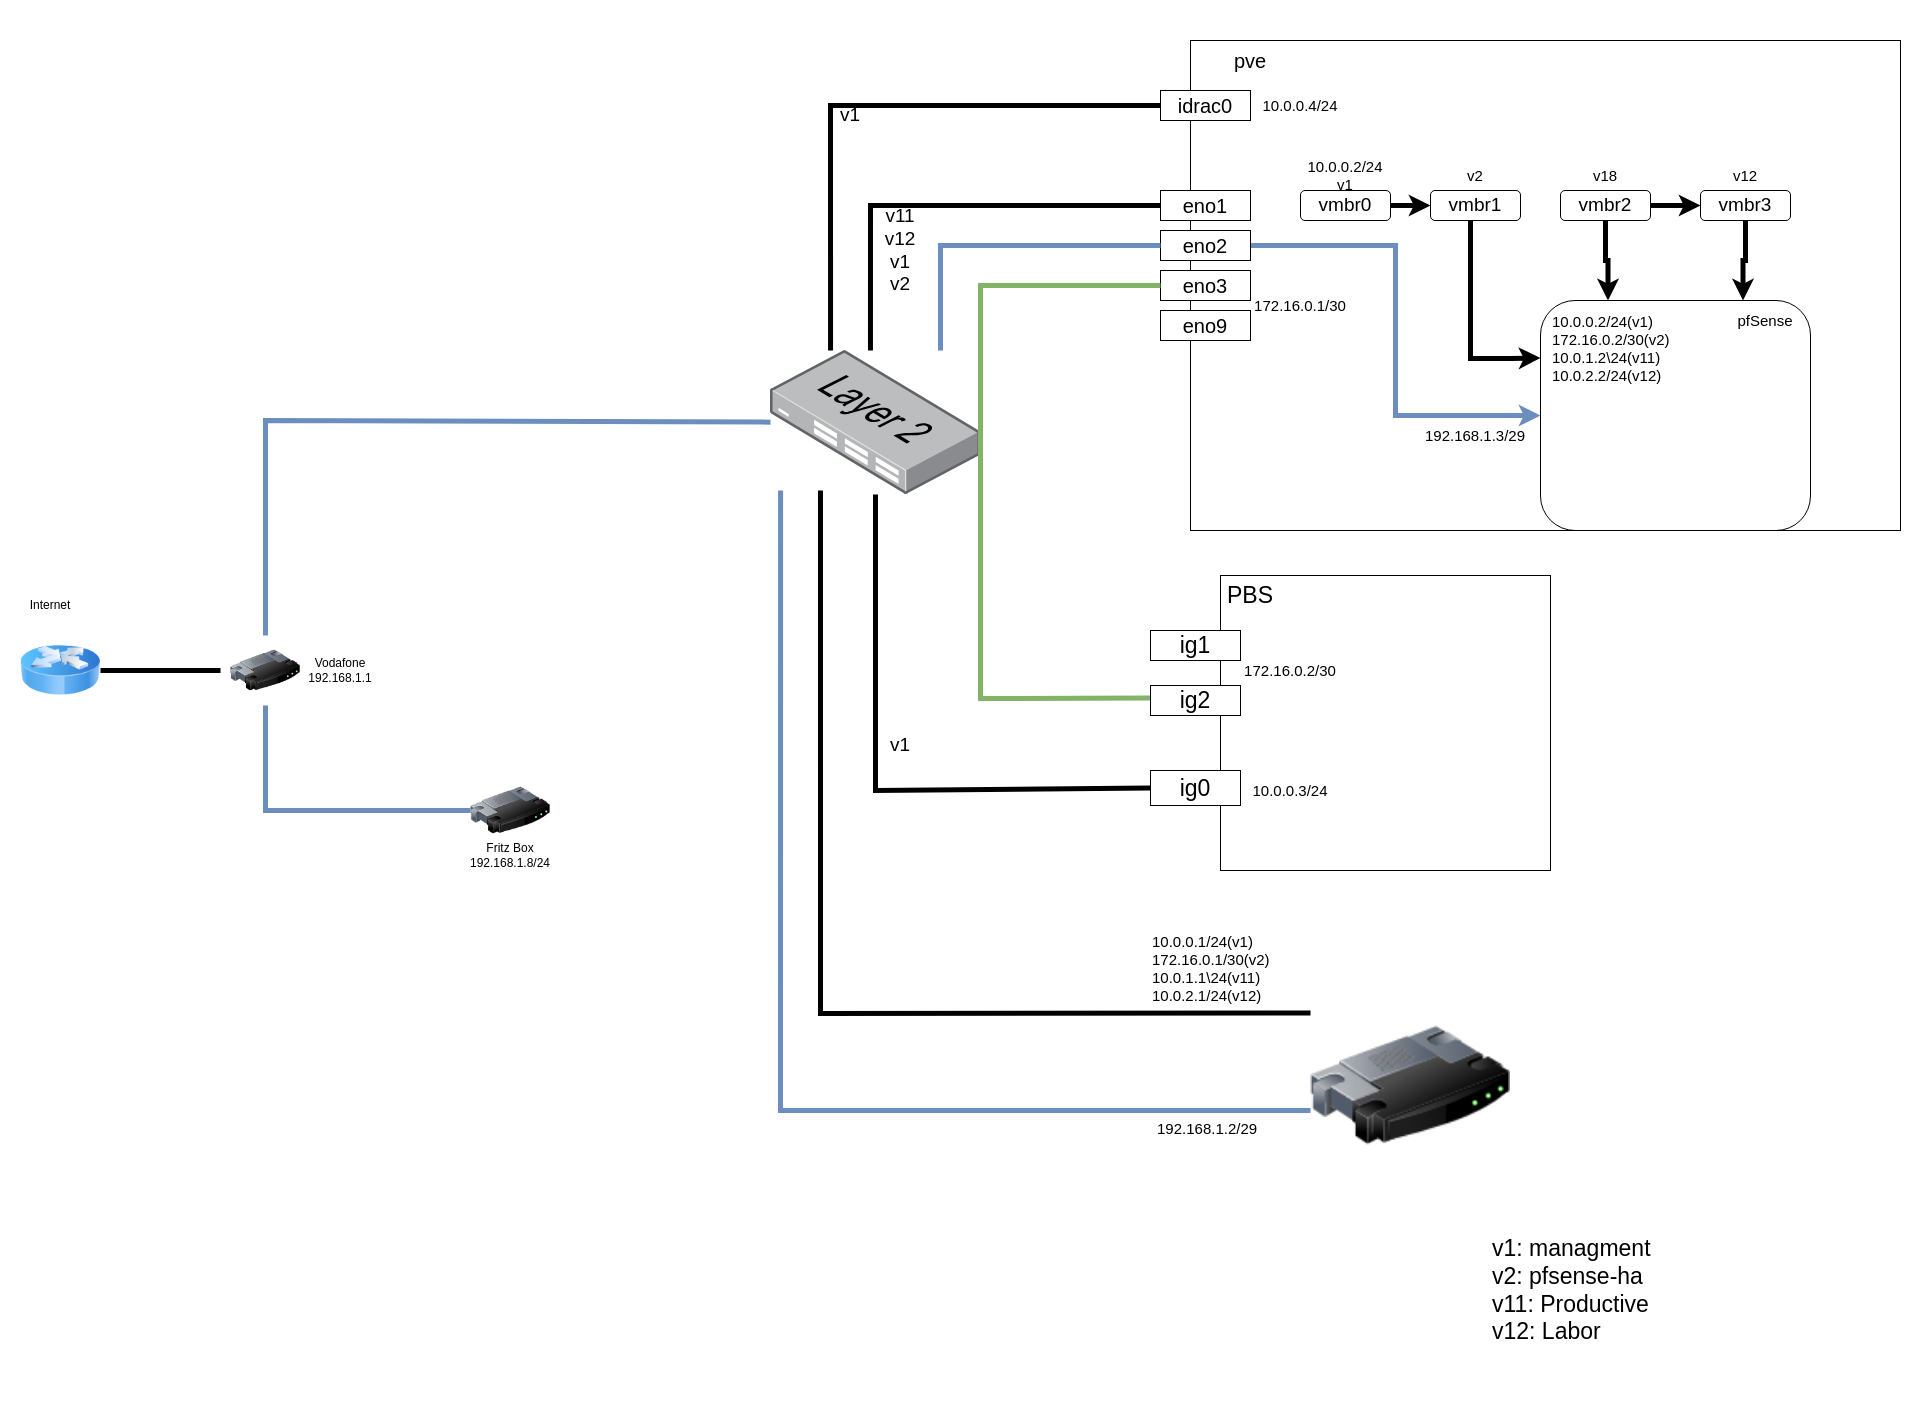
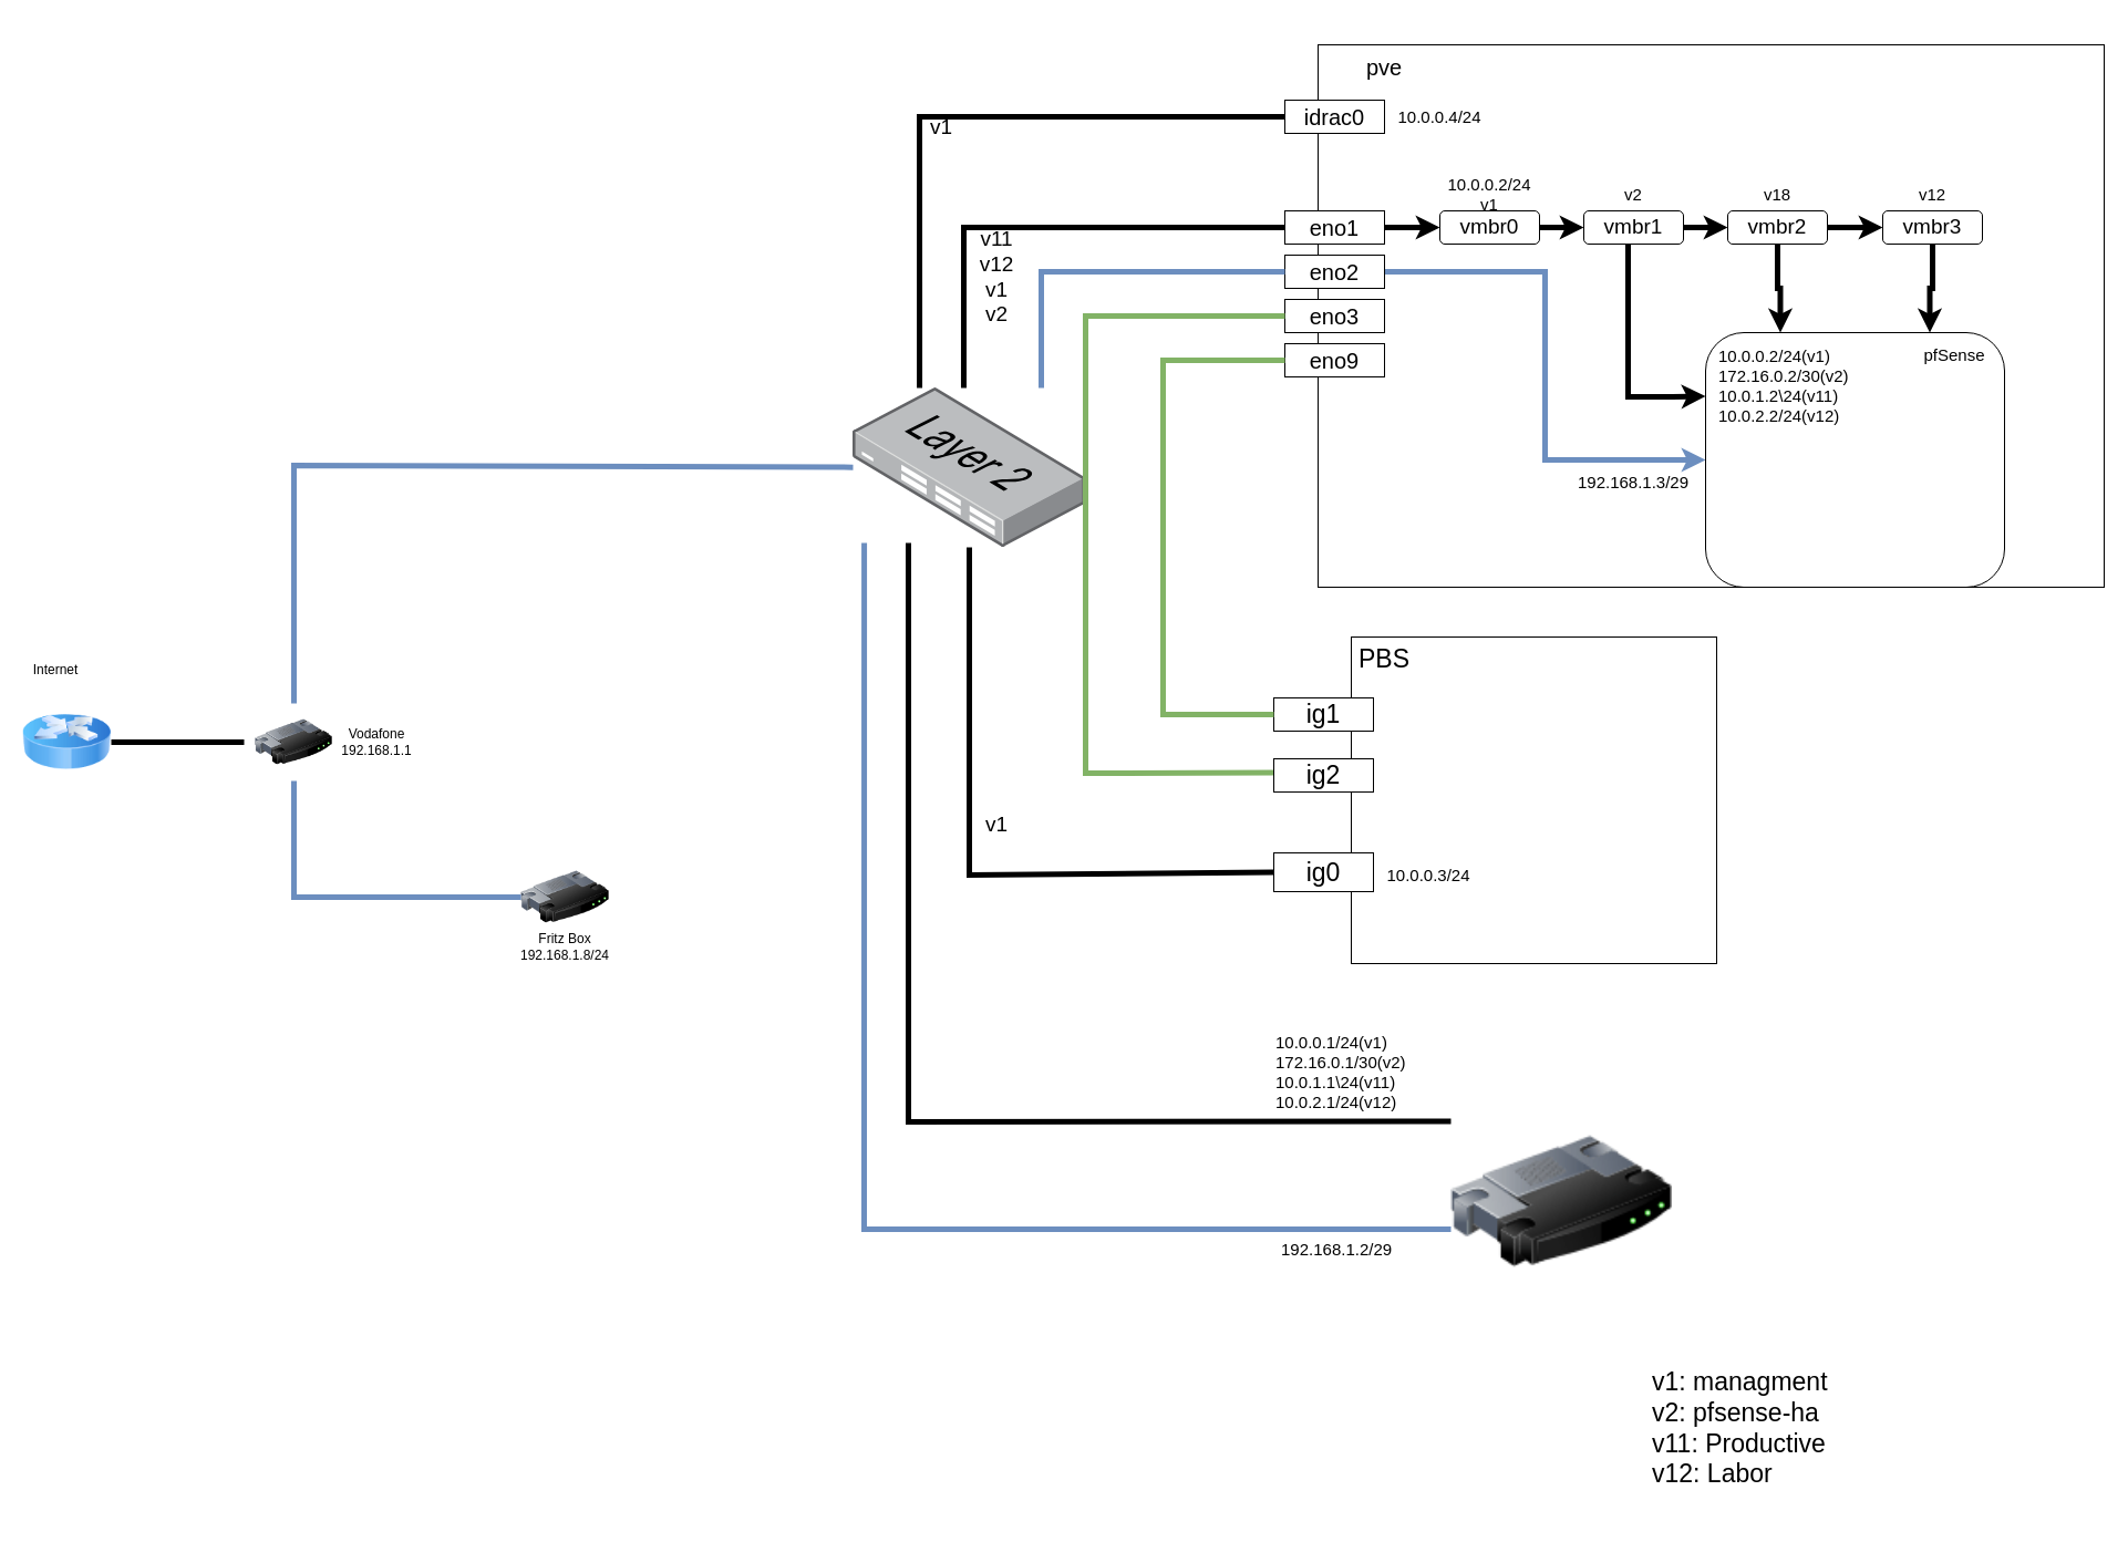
+ <mxCell id="16" style="edgeStyle=orthogonalEdgeStyle;rounded=0;orthogonalLoop=1;jettySize=auto;html=1;fontFamily=Helvetica;fontSize=19;fontColor=default;strokeWidth=5;" edge="1" parent="1" source="17" target="43"><mxGeometry relative="1" as="geometry" /></mxCell>
+ <mxCell id="44" style="edgeStyle=orthogonalEdgeStyle;rounded=0;orthogonalLoop=1;jettySize=auto;html=1;fontFamily=Helvetica;fontSize=19;fontColor=default;strokeWidth=5;" edge="1" parent="1" source="46" target="49"><mxGeometry relative="1" as="geometry" /></mxCell>
- <mxCell id="32" value="172.16.0.1/30" style="text;html=1;strokeColor=none;fillColor=none;align=center;verticalAlign=middle;whiteSpace=wrap;rounded=0;fontSize=15;" vertex="1" parent="1"><mxGeometry x="1250" y="270" width="100" height="70" as="geometry" /></mxCell>
+ <mxCell id="31" value="" style="endArrow=none;html=1;rounded=0;fontSize=23;strokeWidth=5;exitX=0;exitY=0.5;exitDx=0;exitDy=0;entryX=0;entryY=0.5;entryDx=0;entryDy=0;fillColor=#d5e8d4;strokeColor=#82b366;" edge="1" parent="1" source="28" target="21"><mxGeometry width="50" height="50" relative="1" as="geometry"><mxPoint x="1100" y="530" as="sourcePoint" /><mxPoint x="1100" y="390" as="targetPoint" /><Array as="points"><mxPoint x="1050" y="645" /><mxPoint x="1050" y="325" /></Array></mxGeometry></mxCell>
- <mxCell id="33" value="172.16.0.2/30" style="text;html=1;strokeColor=none;fillColor=none;align=center;verticalAlign=middle;whiteSpace=wrap;rounded=0;fontFamily=Helvetica;fontSize=15;fontColor=default;" vertex="1" parent="1"><mxGeometry x="1240" y="630" width="100" height="80" as="geometry" /></mxCell>
